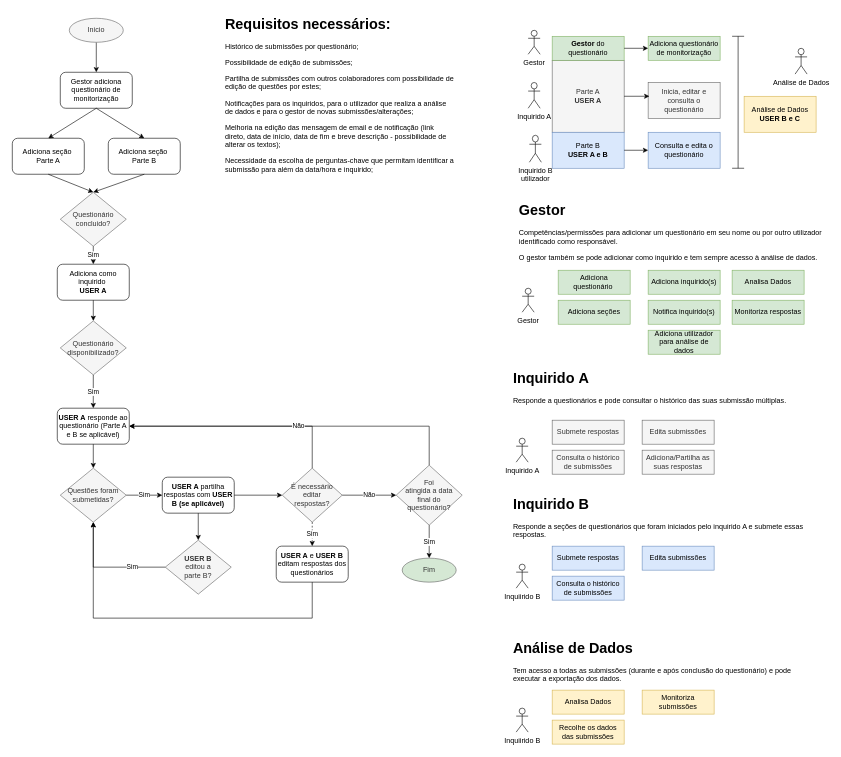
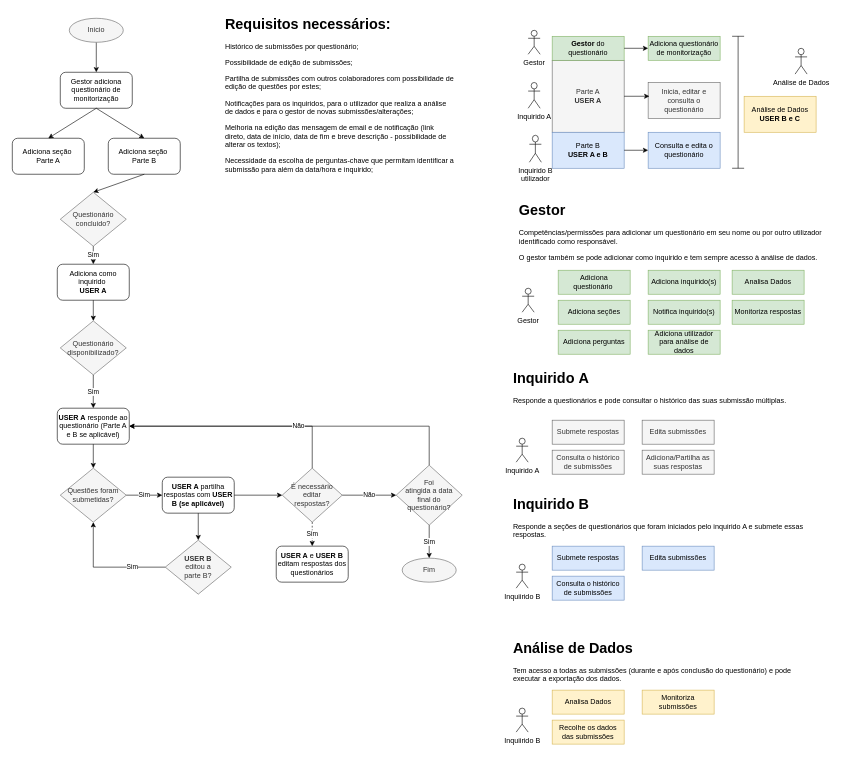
- <mxCell id="24" value="" style="endArrow=classic;html=1;rounded=0;entryX=0.5;entryY=0;entryDx=0;entryDy=0;exitX=0.5;exitY=1;exitDx=0;exitDy=0;" edge="1" parent="1" source="10" target="12"><mxGeometry width="50" height="50" relative="1" as="geometry"><mxPoint x="40" y="330" as="sourcePoint" /><mxPoint x="90" y="280" as="targetPoint" /></mxGeometry></mxCell>
+ <mxCell id="56" value="Adiciona perguntas" style="text;html=1;strokeColor=#82b366;fillColor=#d5e8d4;align=center;verticalAlign=middle;whiteSpace=wrap;rounded=0;" vertex="1" parent="1"><mxGeometry x="930" y="550" width="120" height="40" as="geometry" /></mxCell>
- <mxCell id="43" value="Fim" style="ellipse;whiteSpace=wrap;html=1;fillStyle=auto;fillColor=#d5e8d4;fontColor=#333333;strokeColor=#666666;" vertex="1" parent="1"><mxGeometry x="670" y="930" width="90" height="40" as="geometry" /></mxCell>
+ <mxCell id="43" value="Fim" style="ellipse;whiteSpace=wrap;html=1;fillStyle=auto;fillColor=#f5f5f5;fontColor=#333333;strokeColor=#666666;" vertex="1" parent="1"><mxGeometry x="670" y="930" width="90" height="40" as="geometry" /></mxCell>
- <mxCell id="46" value="" style="endArrow=classic;html=1;rounded=0;exitX=0.5;exitY=1;exitDx=0;exitDy=0;entryX=0.5;entryY=1;entryDx=0;entryDy=0;" edge="1" parent="1" source="39" target="19"><mxGeometry width="50" height="50" relative="1" as="geometry"><mxPoint x="490" y="1040" as="sourcePoint" /><mxPoint x="150" y="880" as="targetPoint" /><Array as="points"><mxPoint x="520" y="1030" /><mxPoint x="155" y="1030" /></Array></mxGeometry></mxCell>
